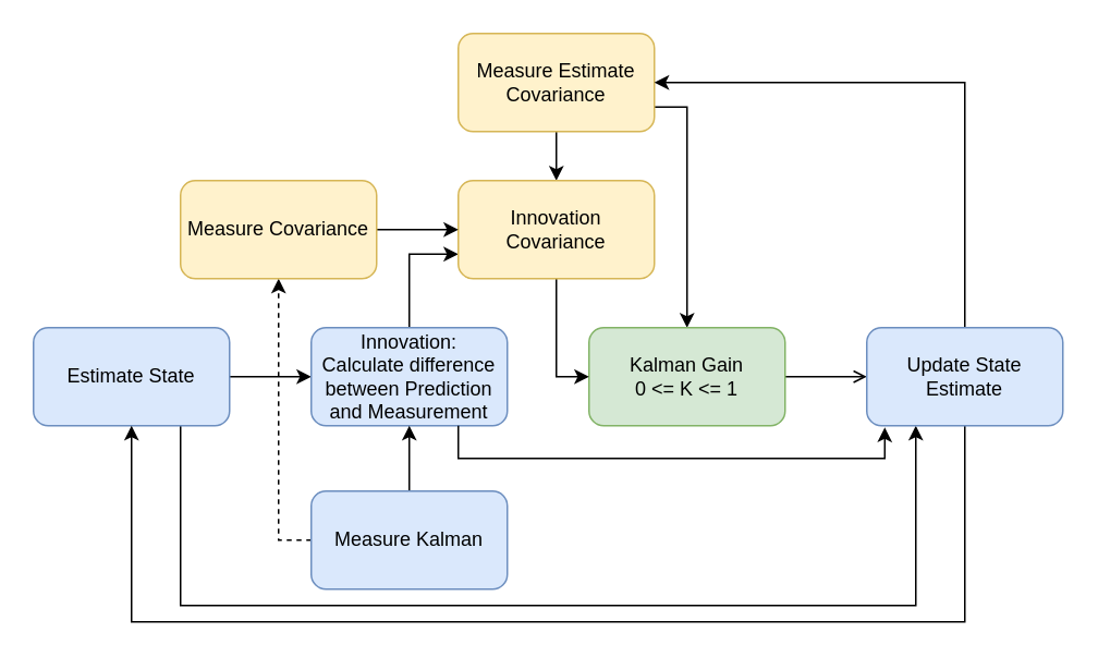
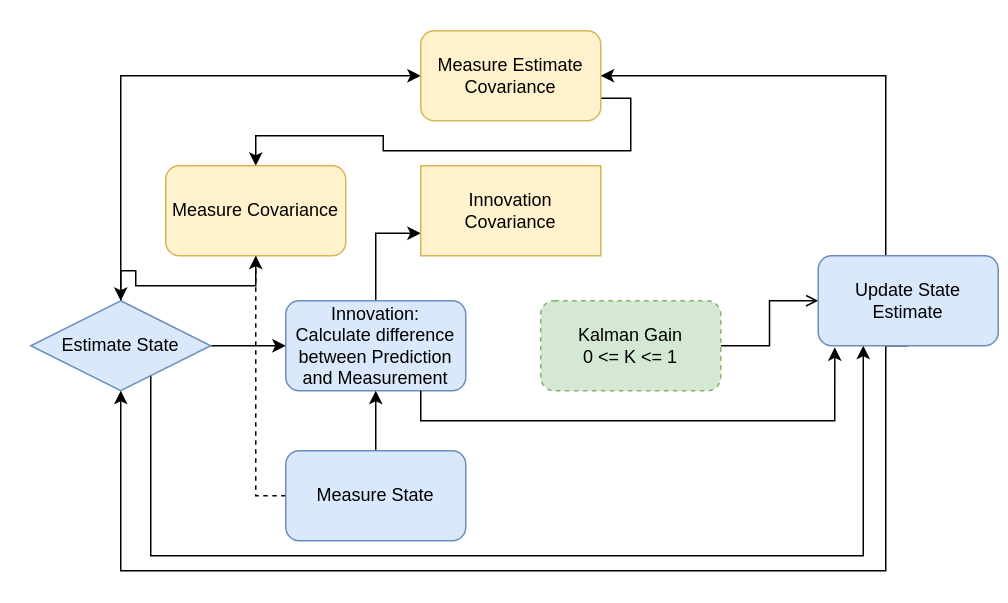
+ <mxCell id="3" style="edgeStyle=orthogonalEdgeStyle;rounded=0;orthogonalLoop=1;jettySize=auto;html=1;entryX=0;entryY=0.5;entryDx=0;entryDy=0;" edge="1" parent="1" source="5" target="8"><mxGeometry relative="1" as="geometry"><Array as="points"><mxPoint x="80" y="50" /></Array></mxGeometry></mxCell>
- <mxCell id="6" style="edgeStyle=orthogonalEdgeStyle;rounded=0;orthogonalLoop=1;jettySize=auto;html=1;entryX=0.5;entryY=0;entryDx=0;entryDy=0;" edge="1" parent="1" source="8" target="14"><mxGeometry relative="1" as="geometry" /></mxCell>
- <mxCell id="21" style="edgeStyle=orthogonalEdgeStyle;rounded=0;orthogonalLoop=1;jettySize=auto;html=1;entryX=0;entryY=0.5;entryDx=0;entryDy=0;" edge="1" parent="1" source="22" target="14"><mxGeometry relative="1" as="geometry" /></mxCell>
+ <mxCell id="21" style="edgeStyle=orthogonalEdgeStyle;rounded=0;orthogonalLoop=1;jettySize=auto;html=1;" edge="1" parent="1" source="22" target="5"><mxGeometry relative="1" as="geometry" /></mxCell>
- <mxCell id="14" value="Innovation Covariance" style="rounded=1;whiteSpace=wrap;html=1;fillColor=#fff2cc;strokeColor=#d6b656;" vertex="1" parent="1"><mxGeometry x="280" y="110" width="120" height="60" as="geometry" /></mxCell>
+ <mxCell id="14" value="Innovation Covariance" style="whiteSpace=wrap;html=1;fillColor=#fff2cc;strokeColor=#d6b656;rounded=0;" vertex="1" parent="1"><mxGeometry x="280" y="110" width="120" height="60" as="geometry" /></mxCell>
- <mxCell id="7" style="edgeStyle=orthogonalEdgeStyle;rounded=0;orthogonalLoop=1;jettySize=auto;html=1;exitX=1;exitY=0.75;exitDx=0;exitDy=0;" edge="1" parent="1" source="8" target="12"><mxGeometry relative="1" as="geometry" /></mxCell>
+ <mxCell id="7" style="edgeStyle=orthogonalEdgeStyle;rounded=0;orthogonalLoop=1;jettySize=auto;html=1;exitX=1;exitY=0.75;exitDx=0;exitDy=0;" edge="1" parent="1" source="8" target="22"><mxGeometry relative="1" as="geometry" /></mxCell>
- <mxCell id="13" style="edgeStyle=orthogonalEdgeStyle;rounded=0;orthogonalLoop=1;jettySize=auto;html=1;entryX=0;entryY=0.5;entryDx=0;entryDy=0;" edge="1" parent="1" source="14" target="12"><mxGeometry relative="1" as="geometry" /></mxCell>
- <mxCell id="5" value="Estimate State" style="rounded=1;whiteSpace=wrap;html=1;fillColor=#dae8fc;strokeColor=#6c8ebf;" vertex="1" parent="1"><mxGeometry x="20" y="200" width="120" height="60" as="geometry" /></mxCell>
+ <mxCell id="5" value="Estimate State" style="rhombus;whiteSpace=wrap;html=1;fillColor=#dae8fc;strokeColor=#6c8ebf;" vertex="1" parent="1"><mxGeometry x="20" y="200" width="120" height="60" as="geometry" /></mxCell>
- <mxCell id="12" value="Kalman Gain&lt;div&gt;0 &amp;lt;= K &amp;lt;= 1&lt;/div&gt;" style="rounded=1;whiteSpace=wrap;html=1;fillColor=#d5e8d4;strokeColor=#82b366;" vertex="1" parent="1"><mxGeometry x="360" y="200" width="120" height="60" as="geometry" /></mxCell>
+ <mxCell id="12" value="Kalman Gain&lt;div&gt;0 &amp;lt;= K &amp;lt;= 1&lt;/div&gt;" style="rounded=1;whiteSpace=wrap;html=1;fillColor=#d5e8d4;strokeColor=#82b366;dashed=1;" vertex="1" parent="1"><mxGeometry x="360" y="200" width="120" height="60" as="geometry" /></mxCell>
- <mxCell id="17" value="Update State Estimate" style="rounded=1;whiteSpace=wrap;html=1;fillColor=#dae8fc;strokeColor=#6c8ebf;" vertex="1" parent="1"><mxGeometry x="530" y="200" width="120" height="60" as="geometry" /></mxCell>
+ <mxCell id="17" value="Update State Estimate" style="rounded=1;whiteSpace=wrap;html=1;fillColor=#dae8fc;strokeColor=#6c8ebf;" vertex="1" parent="1"><mxGeometry x="545" y="170" width="120" height="60" as="geometry" /></mxCell>
- <mxCell id="20" value="Measure Kalman" style="rounded=1;whiteSpace=wrap;html=1;fillColor=#dae8fc;strokeColor=#6c8ebf;" vertex="1" parent="1"><mxGeometry x="190" y="300" width="120" height="60" as="geometry" /></mxCell>
+ <mxCell id="20" value="Measure State" style="rounded=1;whiteSpace=wrap;html=1;fillColor=#dae8fc;strokeColor=#6c8ebf;" vertex="1" parent="1"><mxGeometry x="190" y="300" width="120" height="60" as="geometry" /></mxCell>
